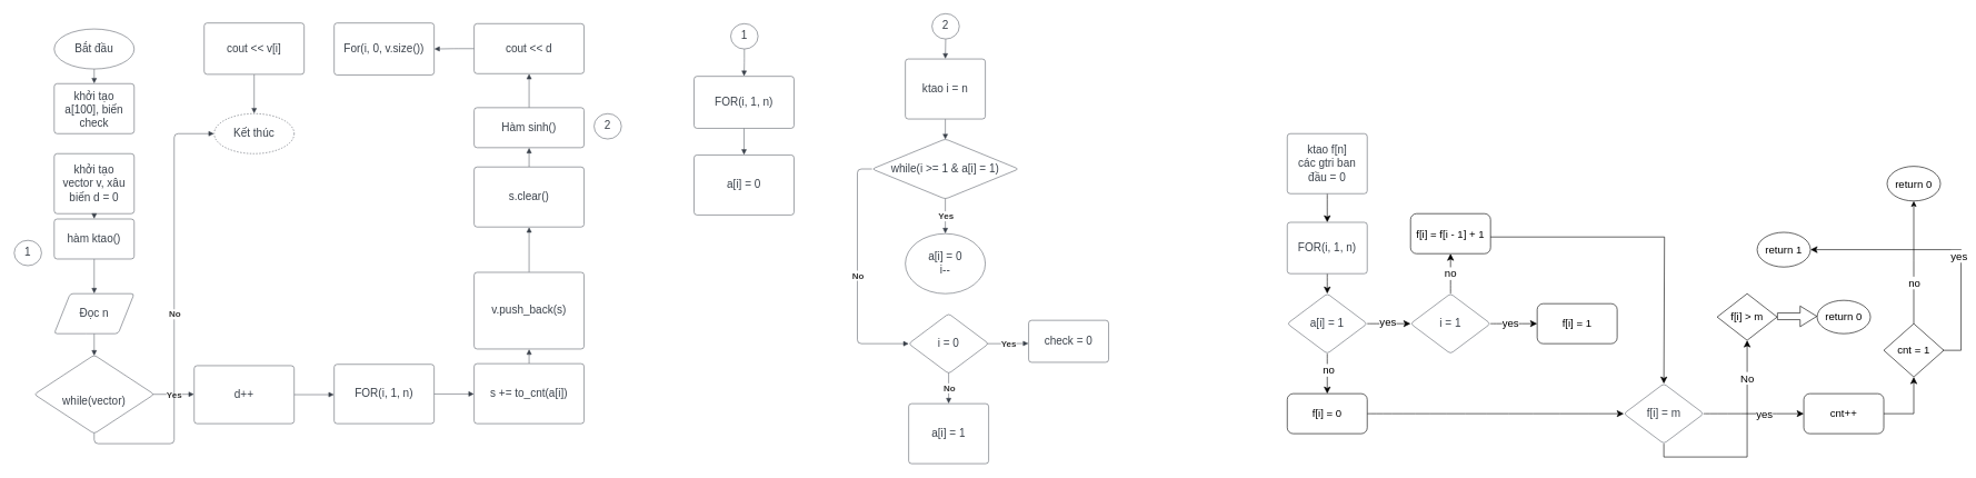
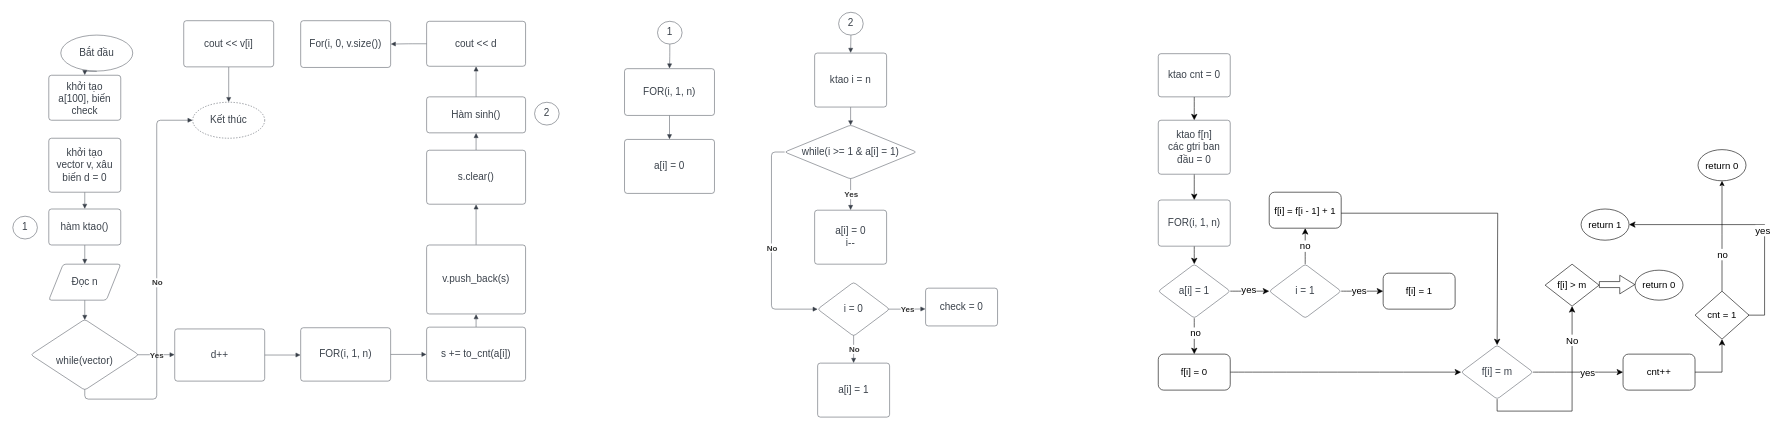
- <mxCell id="64" value="Bắt đầu" style="html=1;overflow=block;blockSpacing=1;whiteSpace=wrap;ellipse;fontSize=16.7;fontColor=#3a414a;spacing=3.8;strokeColor=#3a414a;strokeOpacity=100;rounded=1;absoluteArcSize=1;arcSize=9;strokeWidth=0.8;lucidId=BEJHLQ~E4v6x;" parent="63" vertex="1"><mxGeometry x="60" y="9" width="120" height="60" as="geometry" /></mxCell>
+ <mxCell id="64" value="Bắt đầu" style="html=1;overflow=block;blockSpacing=1;whiteSpace=wrap;ellipse;fontSize=16.7;fontColor=#3a414a;spacing=3.8;strokeColor=#3a414a;strokeOpacity=100;rounded=1;absoluteArcSize=1;arcSize=9;strokeWidth=0.8;lucidId=BEJHLQ~E4v6x;" parent="63" vertex="1"><mxGeometry x="80" y="24" width="120" height="60" as="geometry" /></mxCell>
+ <mxCell id="25" value="ktao cnt = 0" style="html=1;overflow=block;blockSpacing=1;whiteSpace=wrap;fontSize=16.7;fontColor=#3a414a;spacing=9;strokeColor=#3a414a;strokeOpacity=100;rounded=1;absoluteArcSize=1;arcSize=9;strokeWidth=0.8;lucidId=EJKHYE89lf09;" parent="1" vertex="1"><mxGeometry x="1930" y="89" width="120" height="72" as="geometry" /></mxCell>
+ <mxCell id="24" style="edgeStyle=none;curved=1;rounded=0;orthogonalLoop=1;jettySize=auto;html=1;fontSize=12;startSize=8;endSize=8;entryX=0.5;entryY=0;entryDx=0;entryDy=0;" parent="1" source="25" target="27" edge="1"><mxGeometry relative="1" as="geometry"><mxPoint x="1990" y="210" as="targetPoint" /></mxGeometry></mxCell>
- <mxCell id="84" value="hàm ktao()" style="html=1;overflow=block;blockSpacing=1;whiteSpace=wrap;fontSize=16.7;fontColor=#3a414a;spacing=9;strokeColor=#3a414a;strokeOpacity=100;rounded=1;absoluteArcSize=1;arcSize=9;strokeWidth=0.8;lucidId=u6JH5gr8t_Bq;" parent="63" vertex="1"><mxGeometry x="60" y="294" width="120" height="60" as="geometry" /></mxCell>
+ <mxCell id="84" value="hàm ktao()" style="html=1;overflow=block;blockSpacing=1;whiteSpace=wrap;fontSize=16.7;fontColor=#3a414a;spacing=9;strokeColor=#3a414a;strokeOpacity=100;rounded=1;absoluteArcSize=1;arcSize=9;strokeWidth=0.8;lucidId=u6JH5gr8t_Bq;" parent="63" vertex="1"><mxGeometry x="60" y="314" width="120" height="60" as="geometry" /></mxCell>
- <mxCell id="5" value="a[i] = 0&#10;i--" style="ellipse;html=1;overflow=block;blockSpacing=1;whiteSpace=wrap;fontSize=16.7;fontColor=#3a414a;spacing=9;strokeColor=#3a414a;strokeOpacity=100;absoluteArcSize=1;arcSize=9;strokeWidth=0.8;lucidId=_qKHah~M7XVj;" parent="1" vertex="1"><mxGeometry x="1357" y="350" width="120" height="90" as="geometry" /></mxCell>
+ <mxCell id="5" value="a[i] = 0&#10;i--" style="html=1;overflow=block;blockSpacing=1;whiteSpace=wrap;fontSize=16.7;fontColor=#3a414a;spacing=9;strokeColor=#3a414a;strokeOpacity=100;rounded=1;absoluteArcSize=1;arcSize=9;strokeWidth=0.8;lucidId=_qKHah~M7XVj;" parent="1" vertex="1"><mxGeometry x="1357" y="350" width="120" height="90" as="geometry" /></mxCell>
